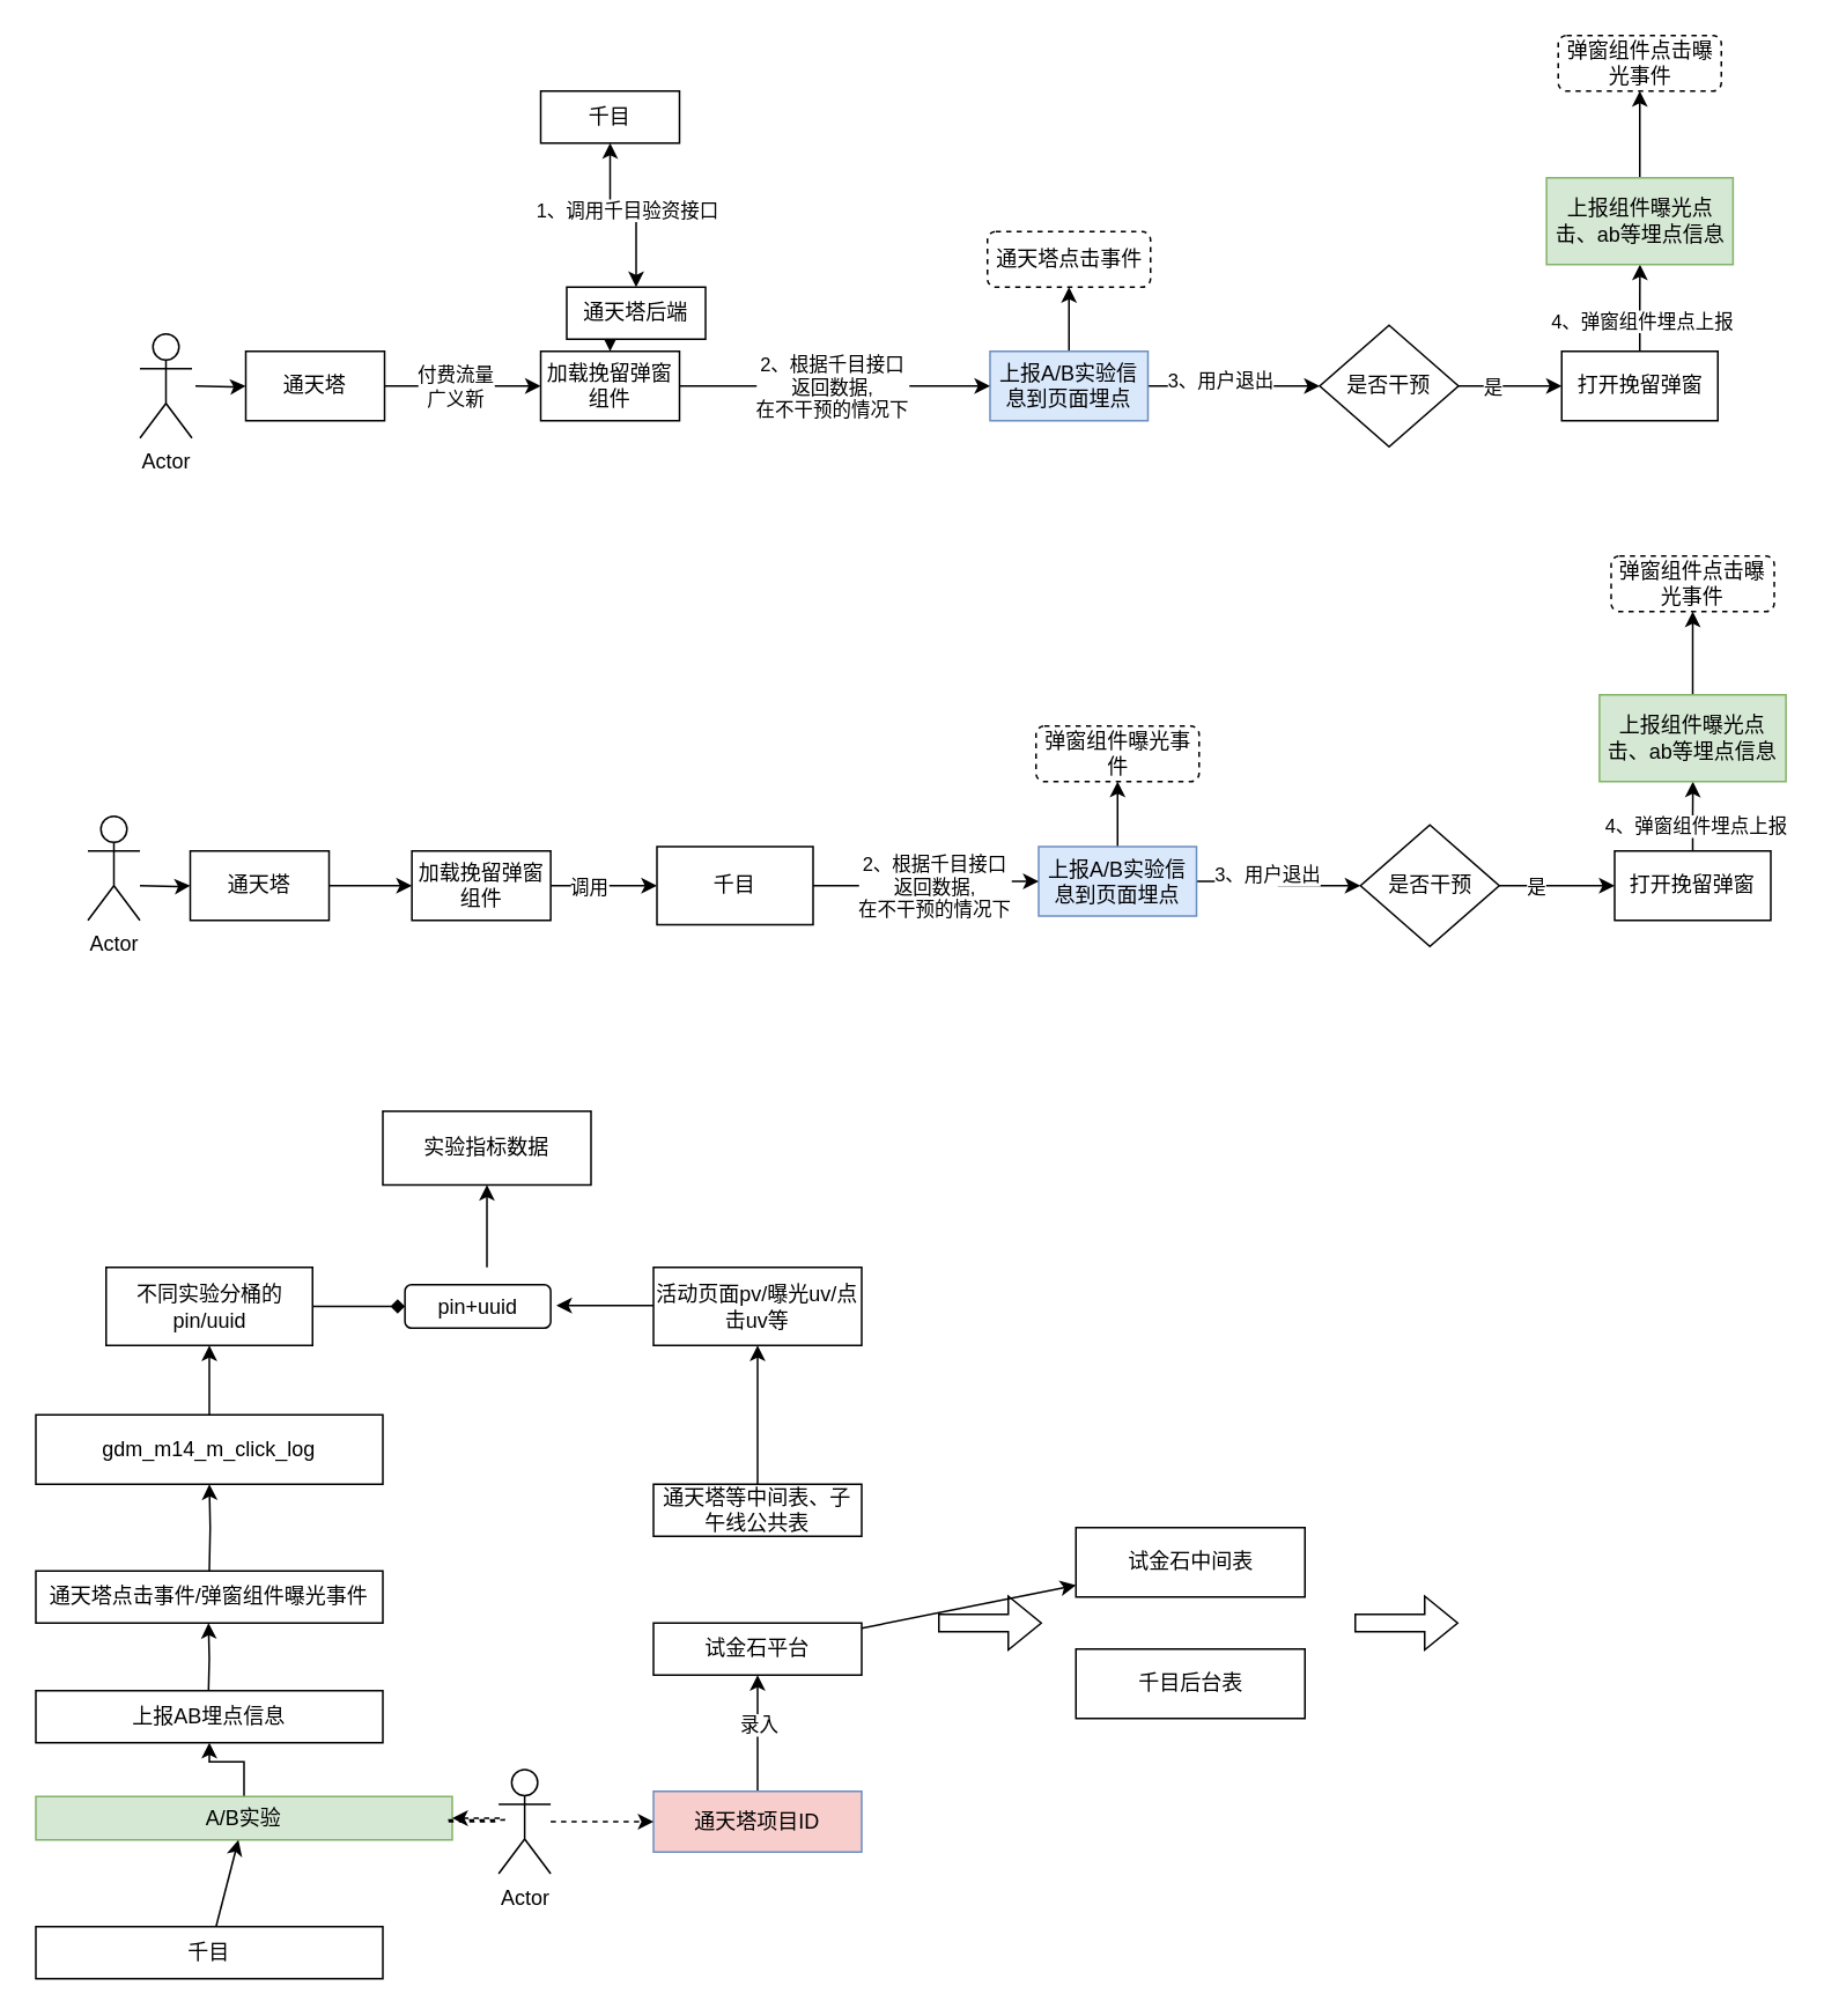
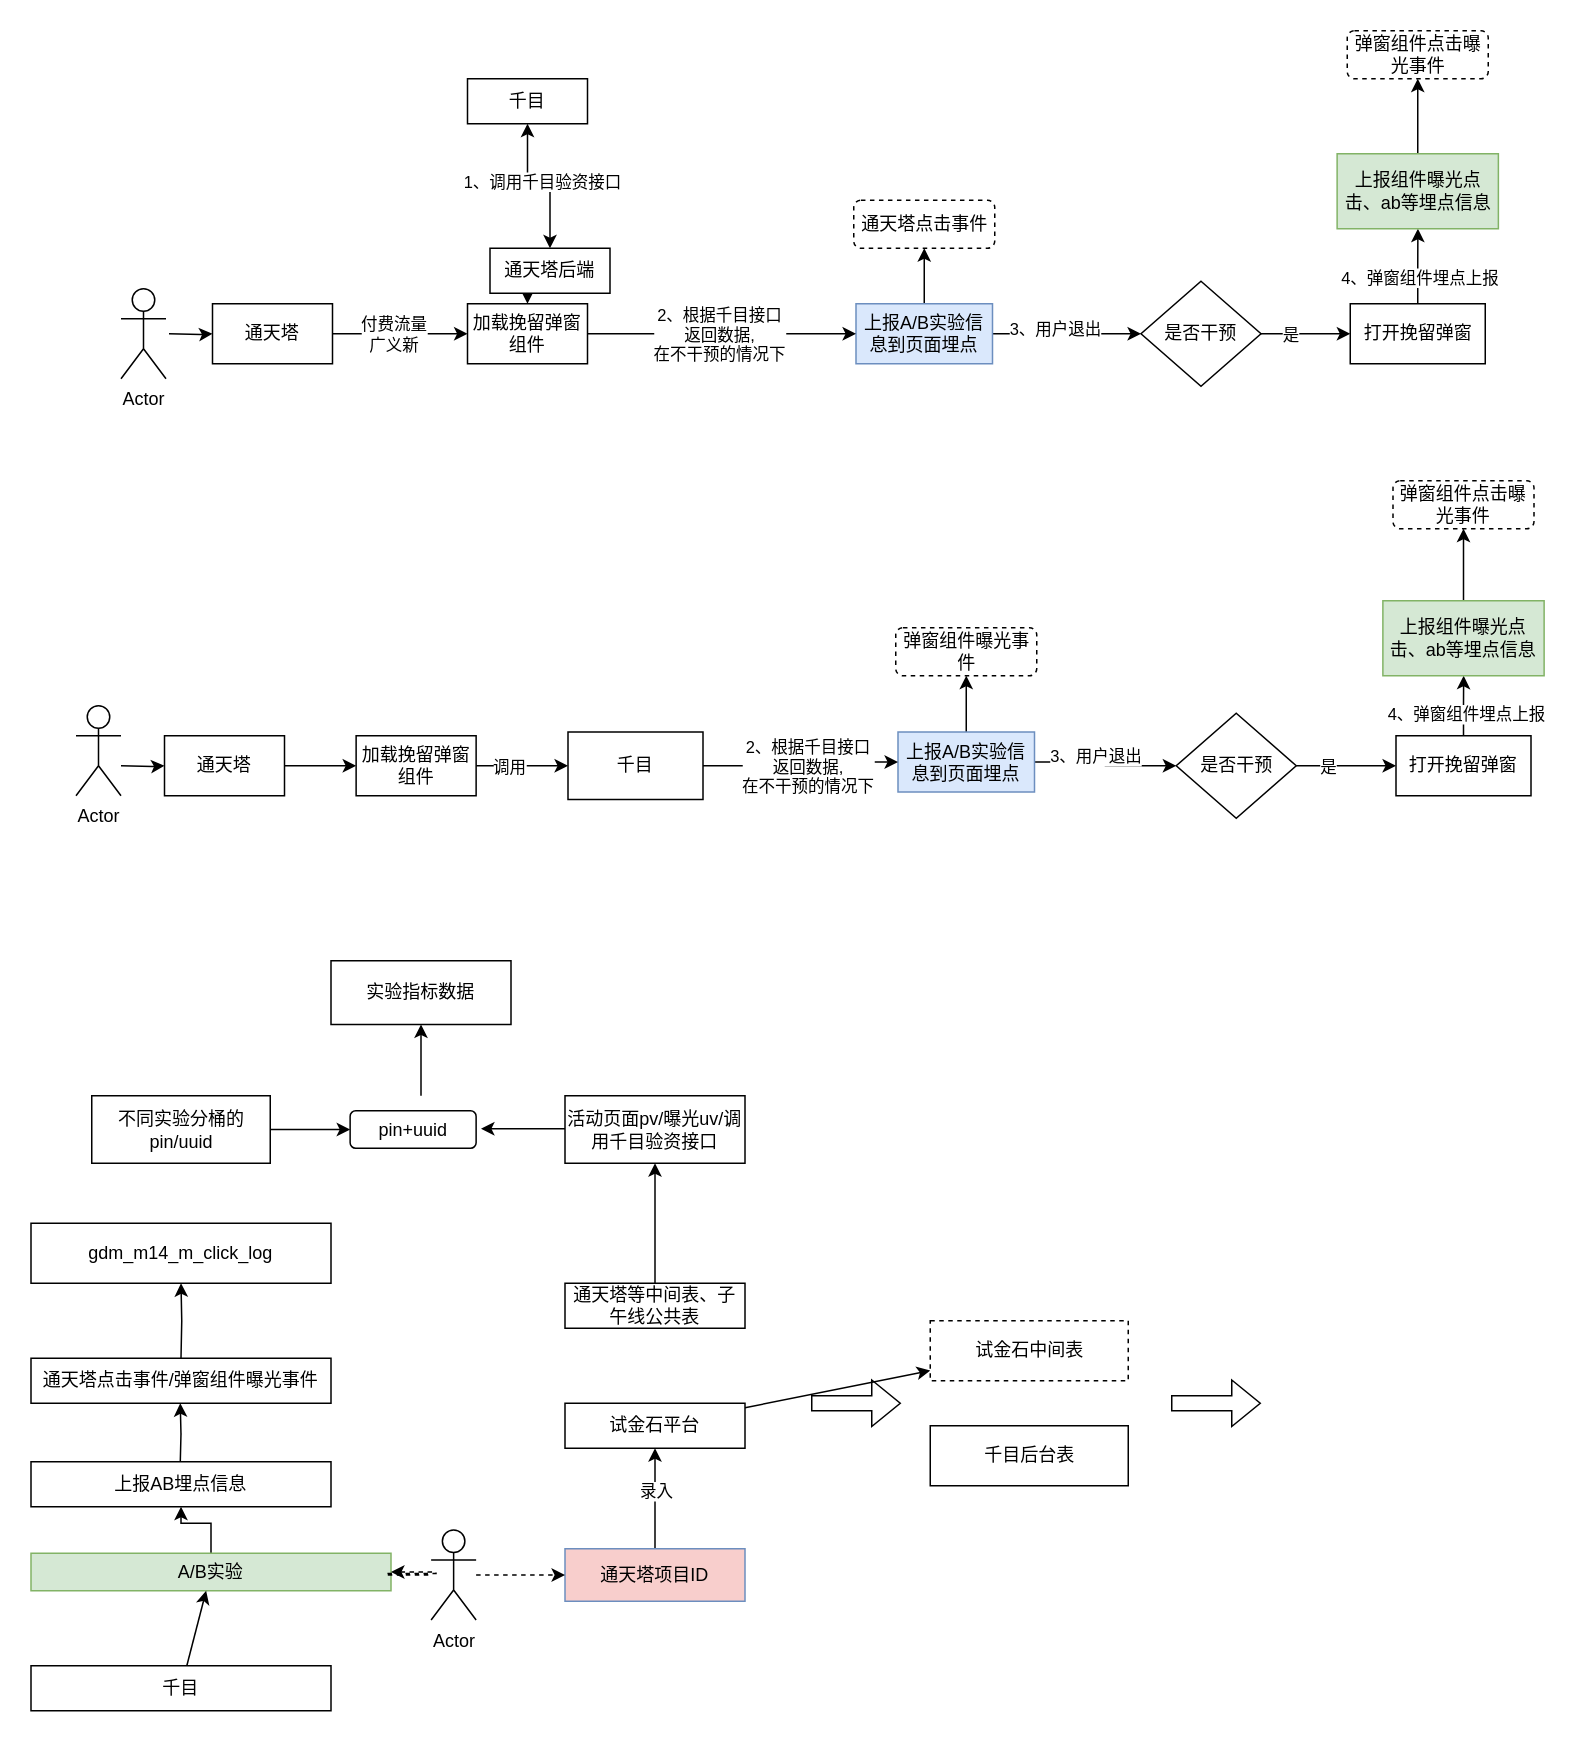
- <mxCell id="31" style="edgeStyle=orthogonalEdgeStyle;rounded=0;orthogonalLoop=1;jettySize=auto;html=1;startArrow=none;startFill=0;entryX=0;entryY=0.5;entryDx=0;entryDy=0;endArrow=diamond;" parent="1" source="32" target="82" edge="1"><mxGeometry relative="1" as="geometry"><mxPoint x="215" y="753" as="targetPoint" /></mxGeometry></mxCell>
+ <mxCell id="31" style="edgeStyle=orthogonalEdgeStyle;rounded=0;orthogonalLoop=1;jettySize=auto;html=1;startArrow=none;startFill=0;entryX=0;entryY=0.5;entryDx=0;entryDy=0;" parent="1" source="32" target="82" edge="1"><mxGeometry relative="1" as="geometry"><mxPoint x="215" y="753" as="targetPoint" /></mxGeometry></mxCell>
- <mxCell id="33" value="活动页面pv/曝光uv/点击uv等" style="rounded=0;whiteSpace=wrap;html=1;" parent="1" vertex="1"><mxGeometry x="376" y="730" width="120" height="45" as="geometry" /></mxCell>
+ <mxCell id="33" value="活动页面pv/曝光uv/调用千目验资接口" style="rounded=0;whiteSpace=wrap;html=1;" parent="1" vertex="1"><mxGeometry x="376" y="730" width="120" height="45" as="geometry" /></mxCell>
- <mxCell id="27" value="" style="edgeStyle=none;rounded=0;orthogonalLoop=1;jettySize=auto;html=1;" edge="1" parent="1" source="28" target="32"><mxGeometry relative="1" as="geometry" /></mxCell>
- <mxCell id="76" value="试金石中间表" style="rounded=0;whiteSpace=wrap;html=1;" vertex="1" parent="1"><mxGeometry x="619.5" y="880" width="132" height="40" as="geometry" /></mxCell>
+ <mxCell id="76" value="试金石中间表" style="rounded=0;whiteSpace=wrap;html=1;dashed=1;" vertex="1" parent="1"><mxGeometry x="619.5" y="880" width="132" height="40" as="geometry" /></mxCell>
